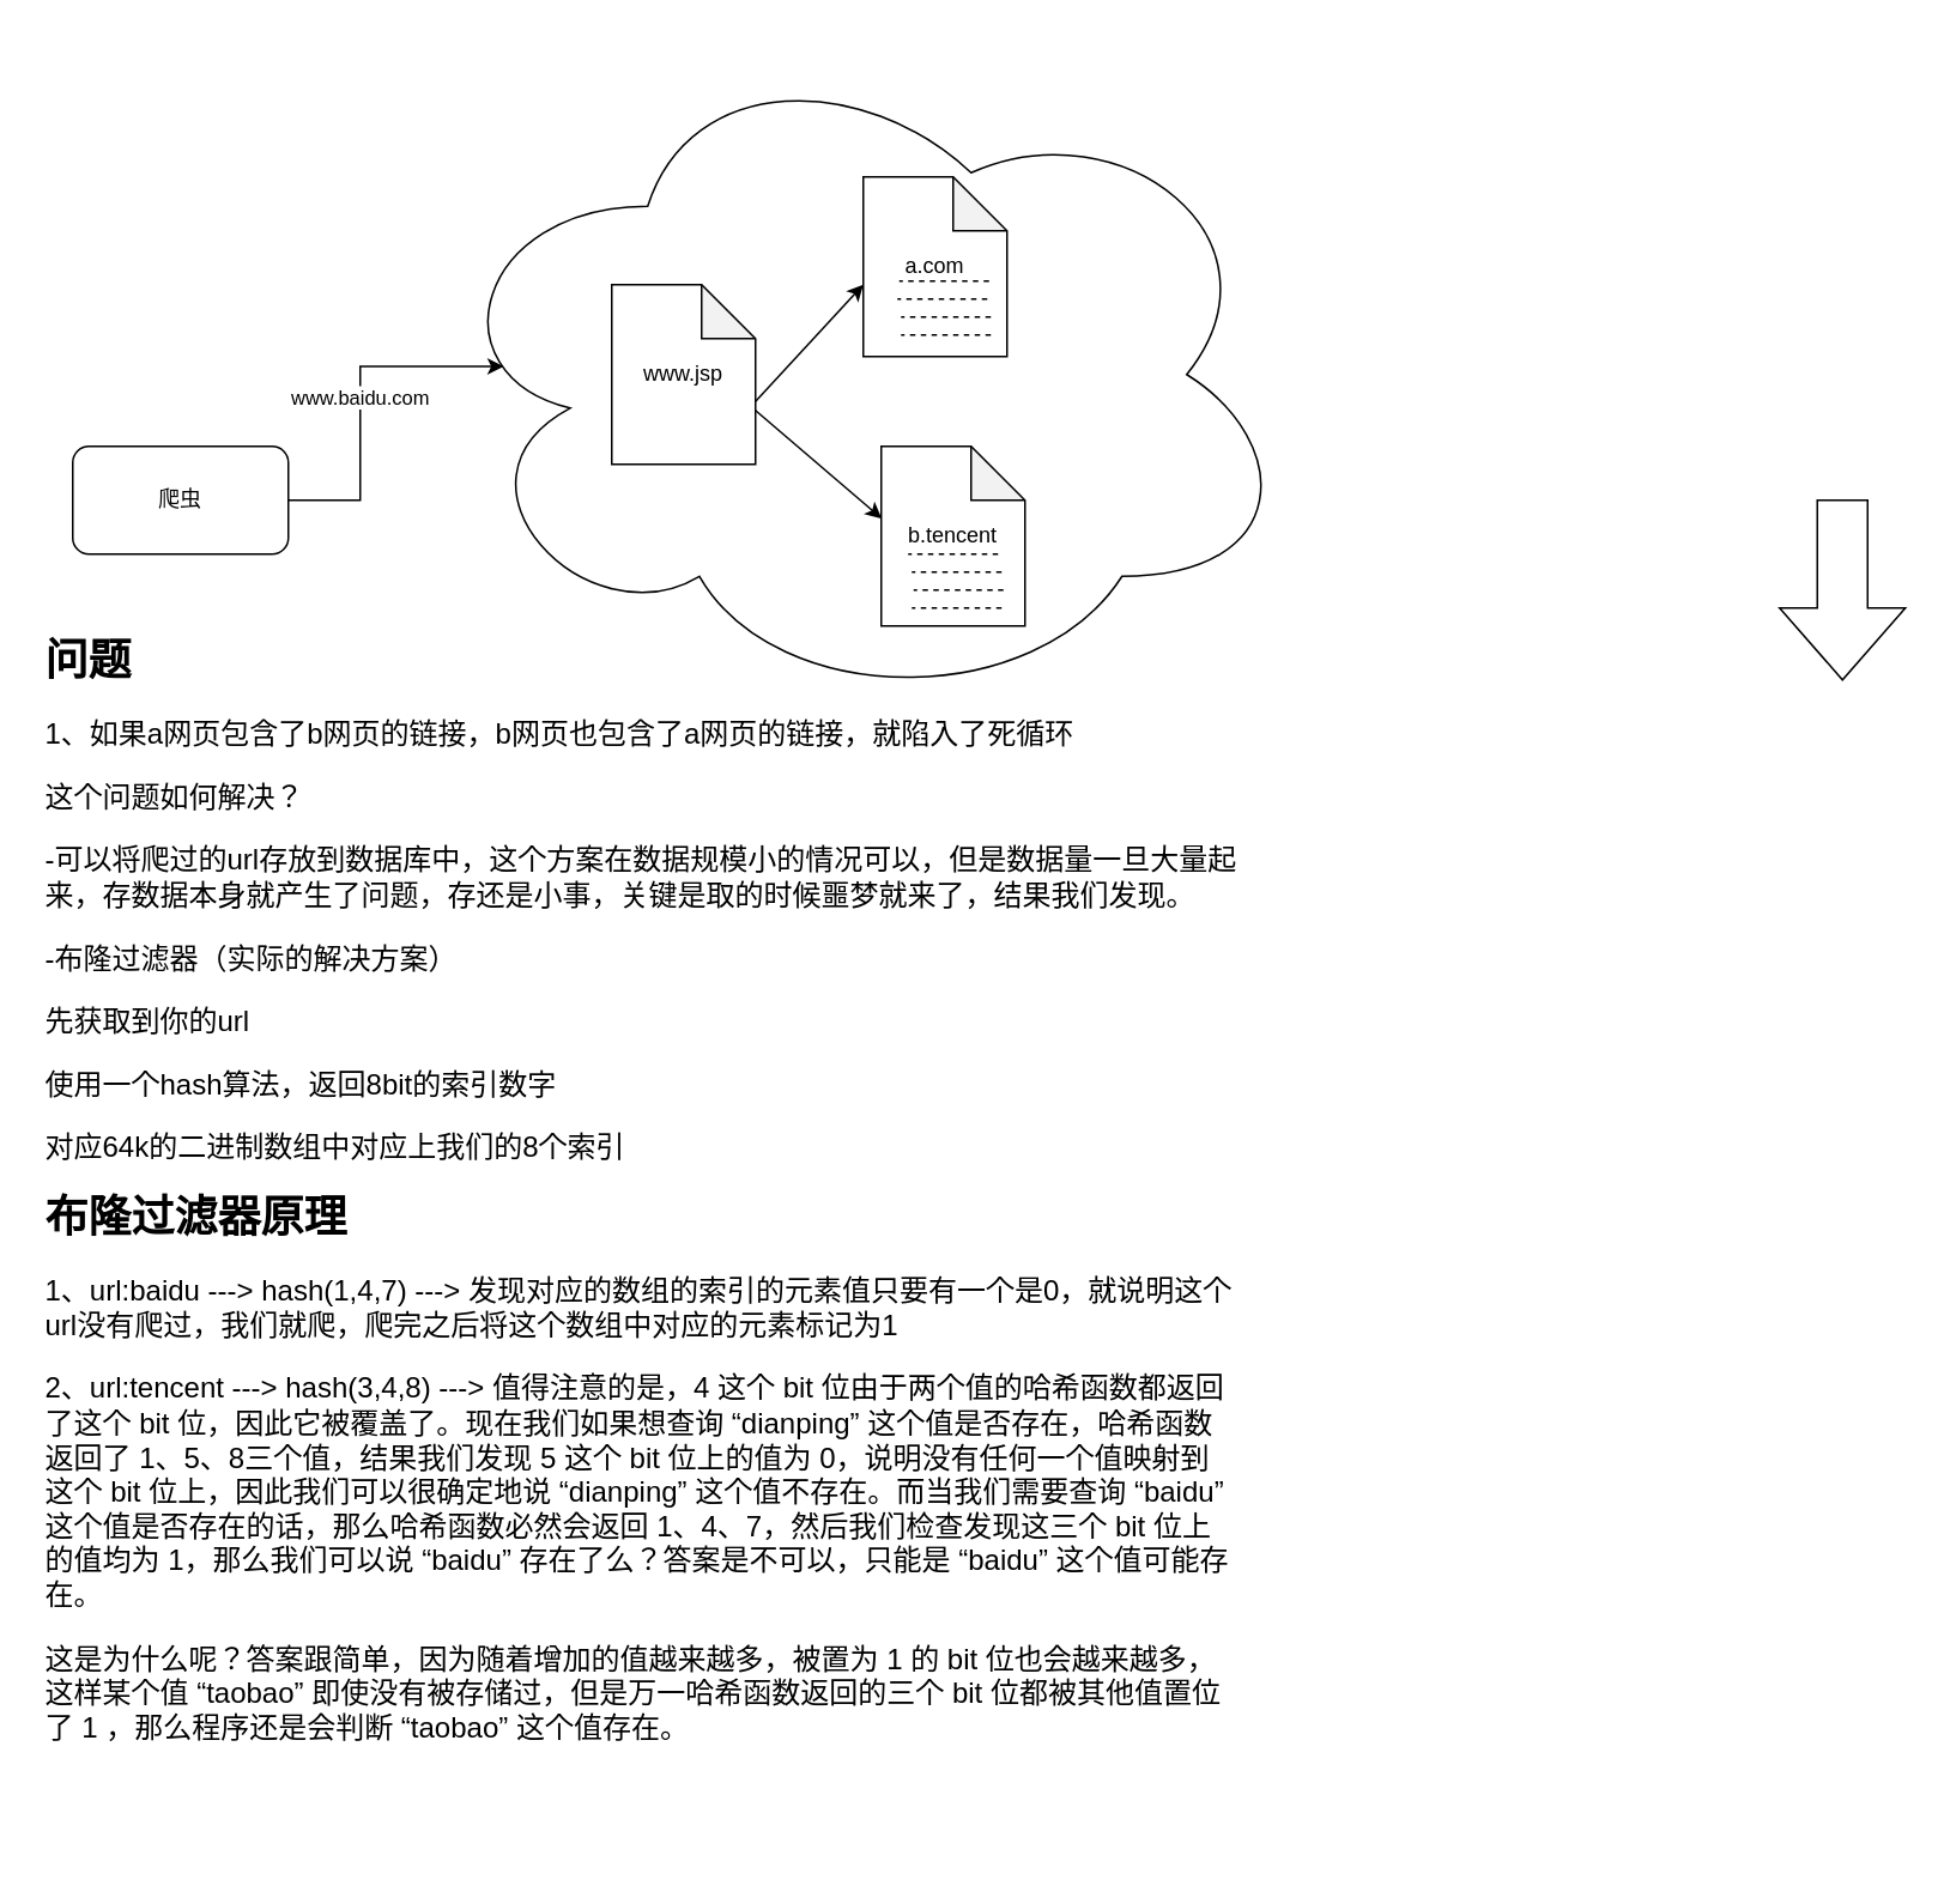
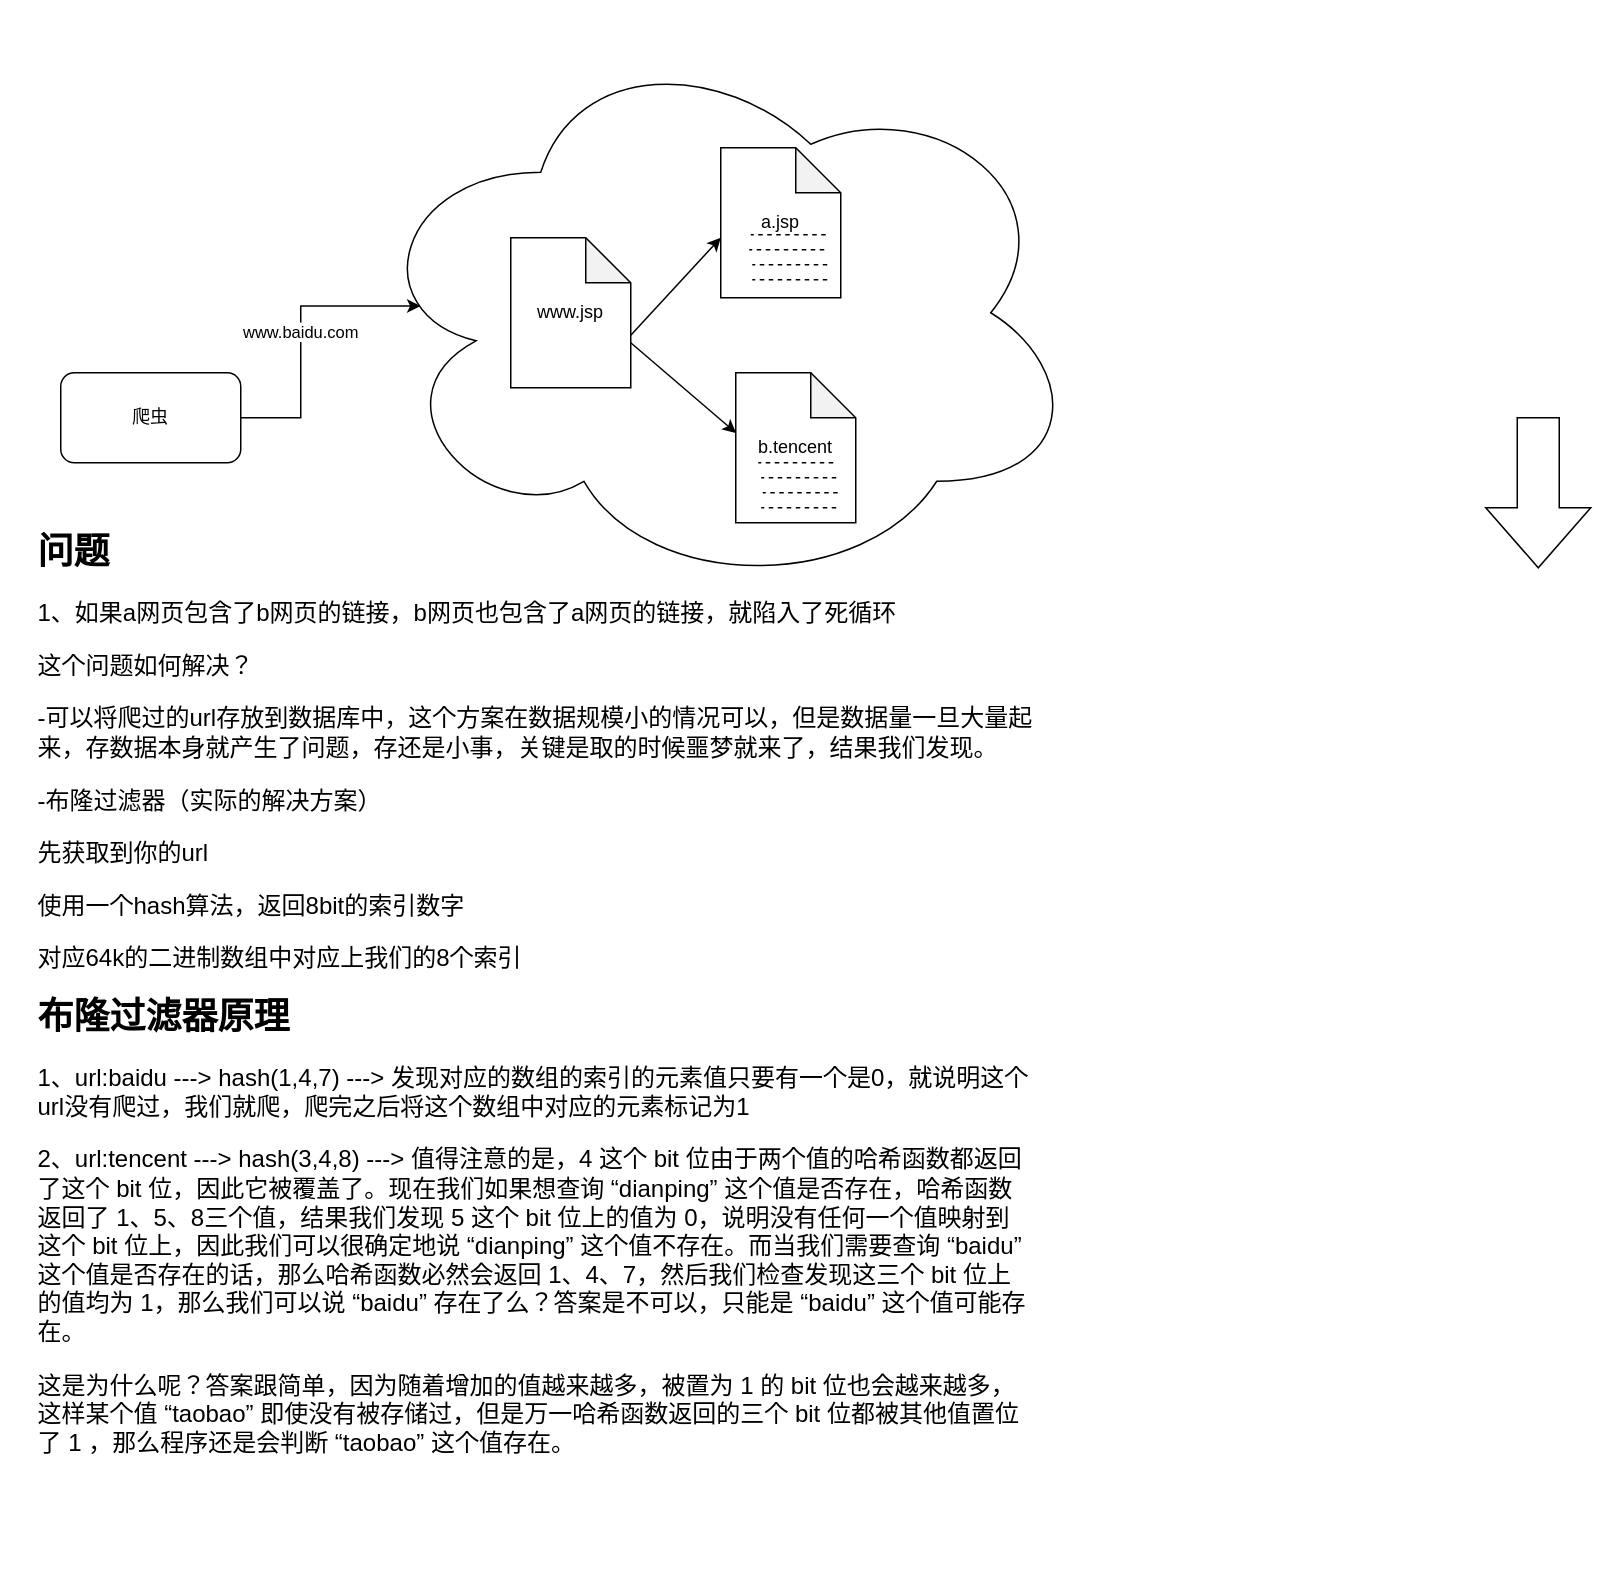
- <mxCell id="6" value="a.com" style="shape=note;whiteSpace=wrap;html=1;backgroundOutline=1;darkOpacity=0.05;" parent="1" vertex="1"><mxGeometry x="480" y="98" width="80" height="100" as="geometry" /></mxCell>
+ <mxCell id="6" value="a.jsp" style="shape=note;whiteSpace=wrap;html=1;backgroundOutline=1;darkOpacity=0.05;" parent="1" vertex="1"><mxGeometry x="480" y="98" width="80" height="100" as="geometry" /></mxCell>
